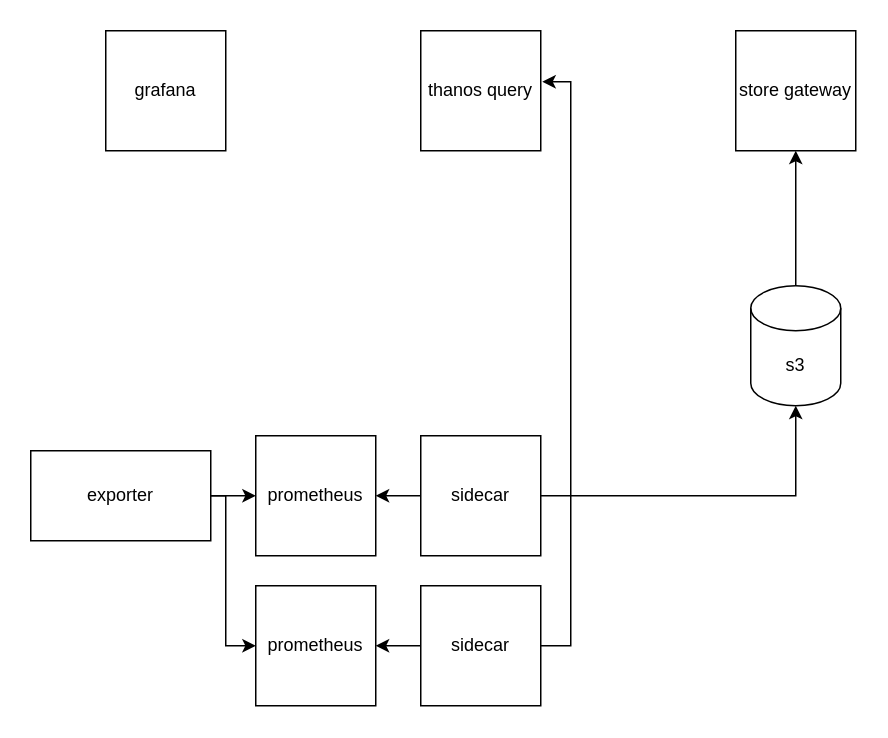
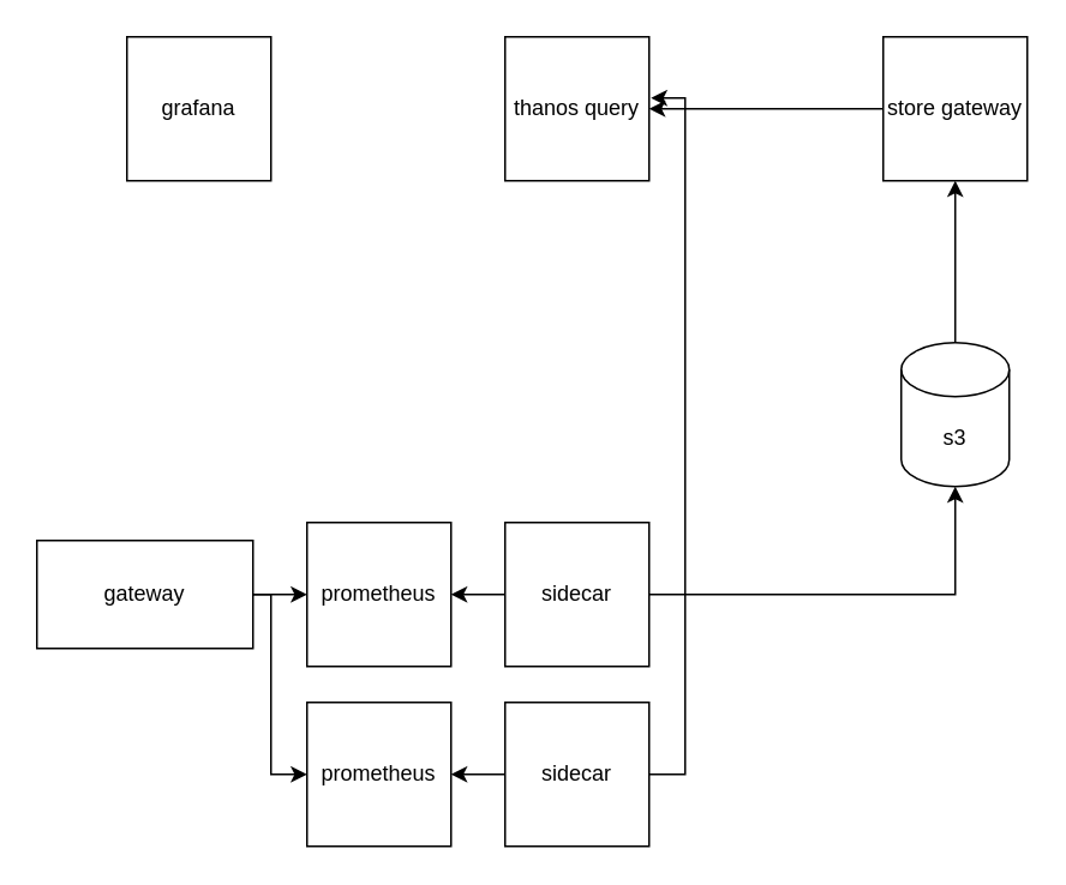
+ <mxCell id="17" style="edgeStyle=orthogonalEdgeStyle;rounded=0;orthogonalLoop=1;jettySize=auto;html=1;" edge="1" parent="1" source="18" target="9"><mxGeometry relative="1" as="geometry" /></mxCell>
- <mxCell id="4" value="exporter" style="rounded=0;whiteSpace=wrap;html=1;" vertex="1" parent="1"><mxGeometry x="20" y="300" width="120" height="60" as="geometry" /></mxCell>
+ <mxCell id="4" value="gateway" style="rounded=0;whiteSpace=wrap;html=1;" vertex="1" parent="1"><mxGeometry x="20" y="300" width="120" height="60" as="geometry" /></mxCell>
